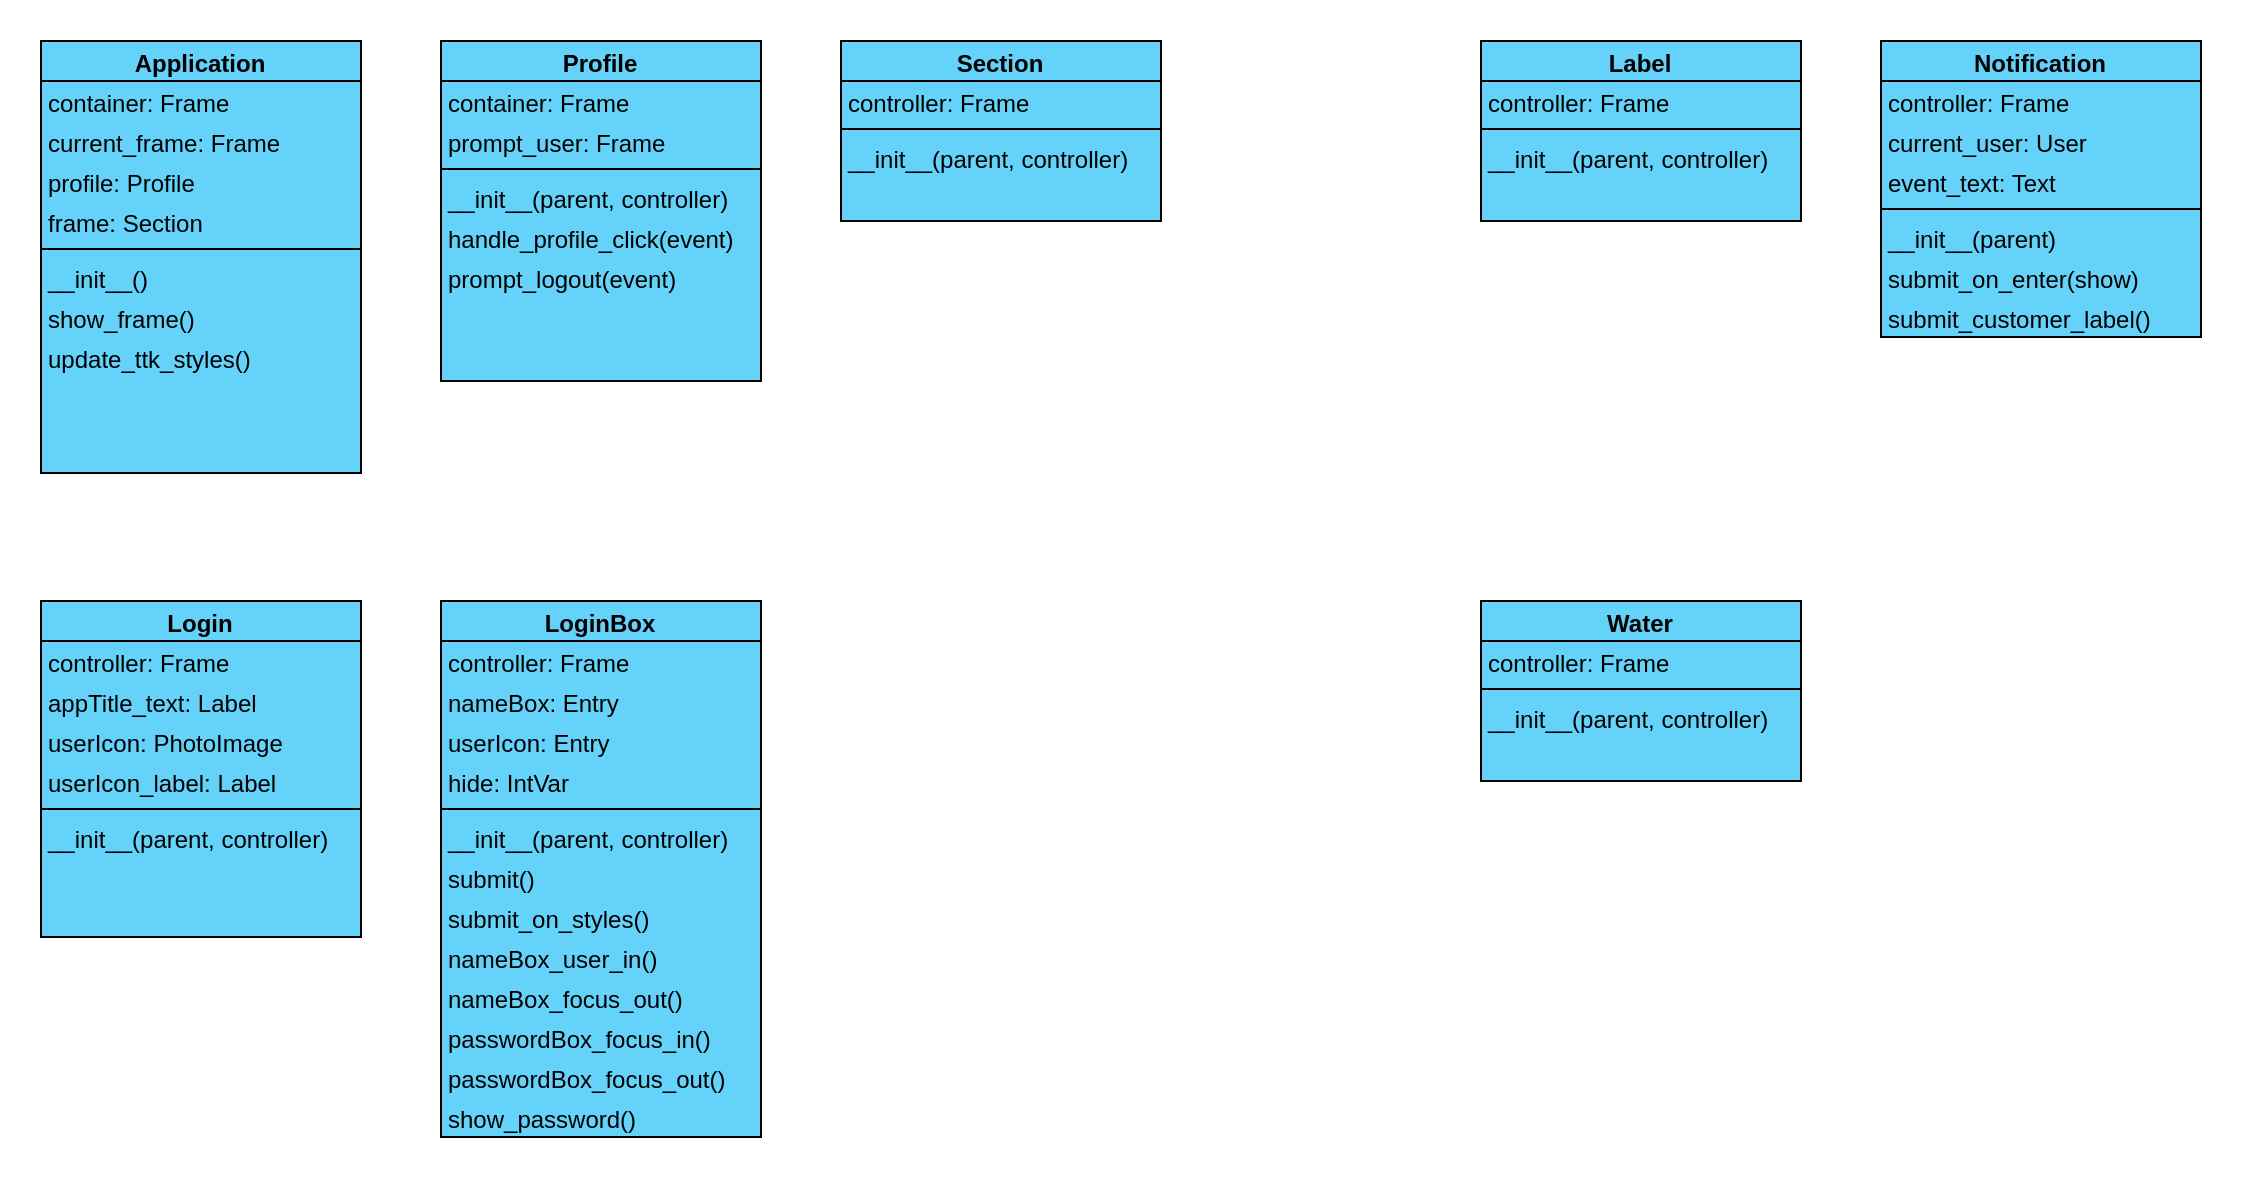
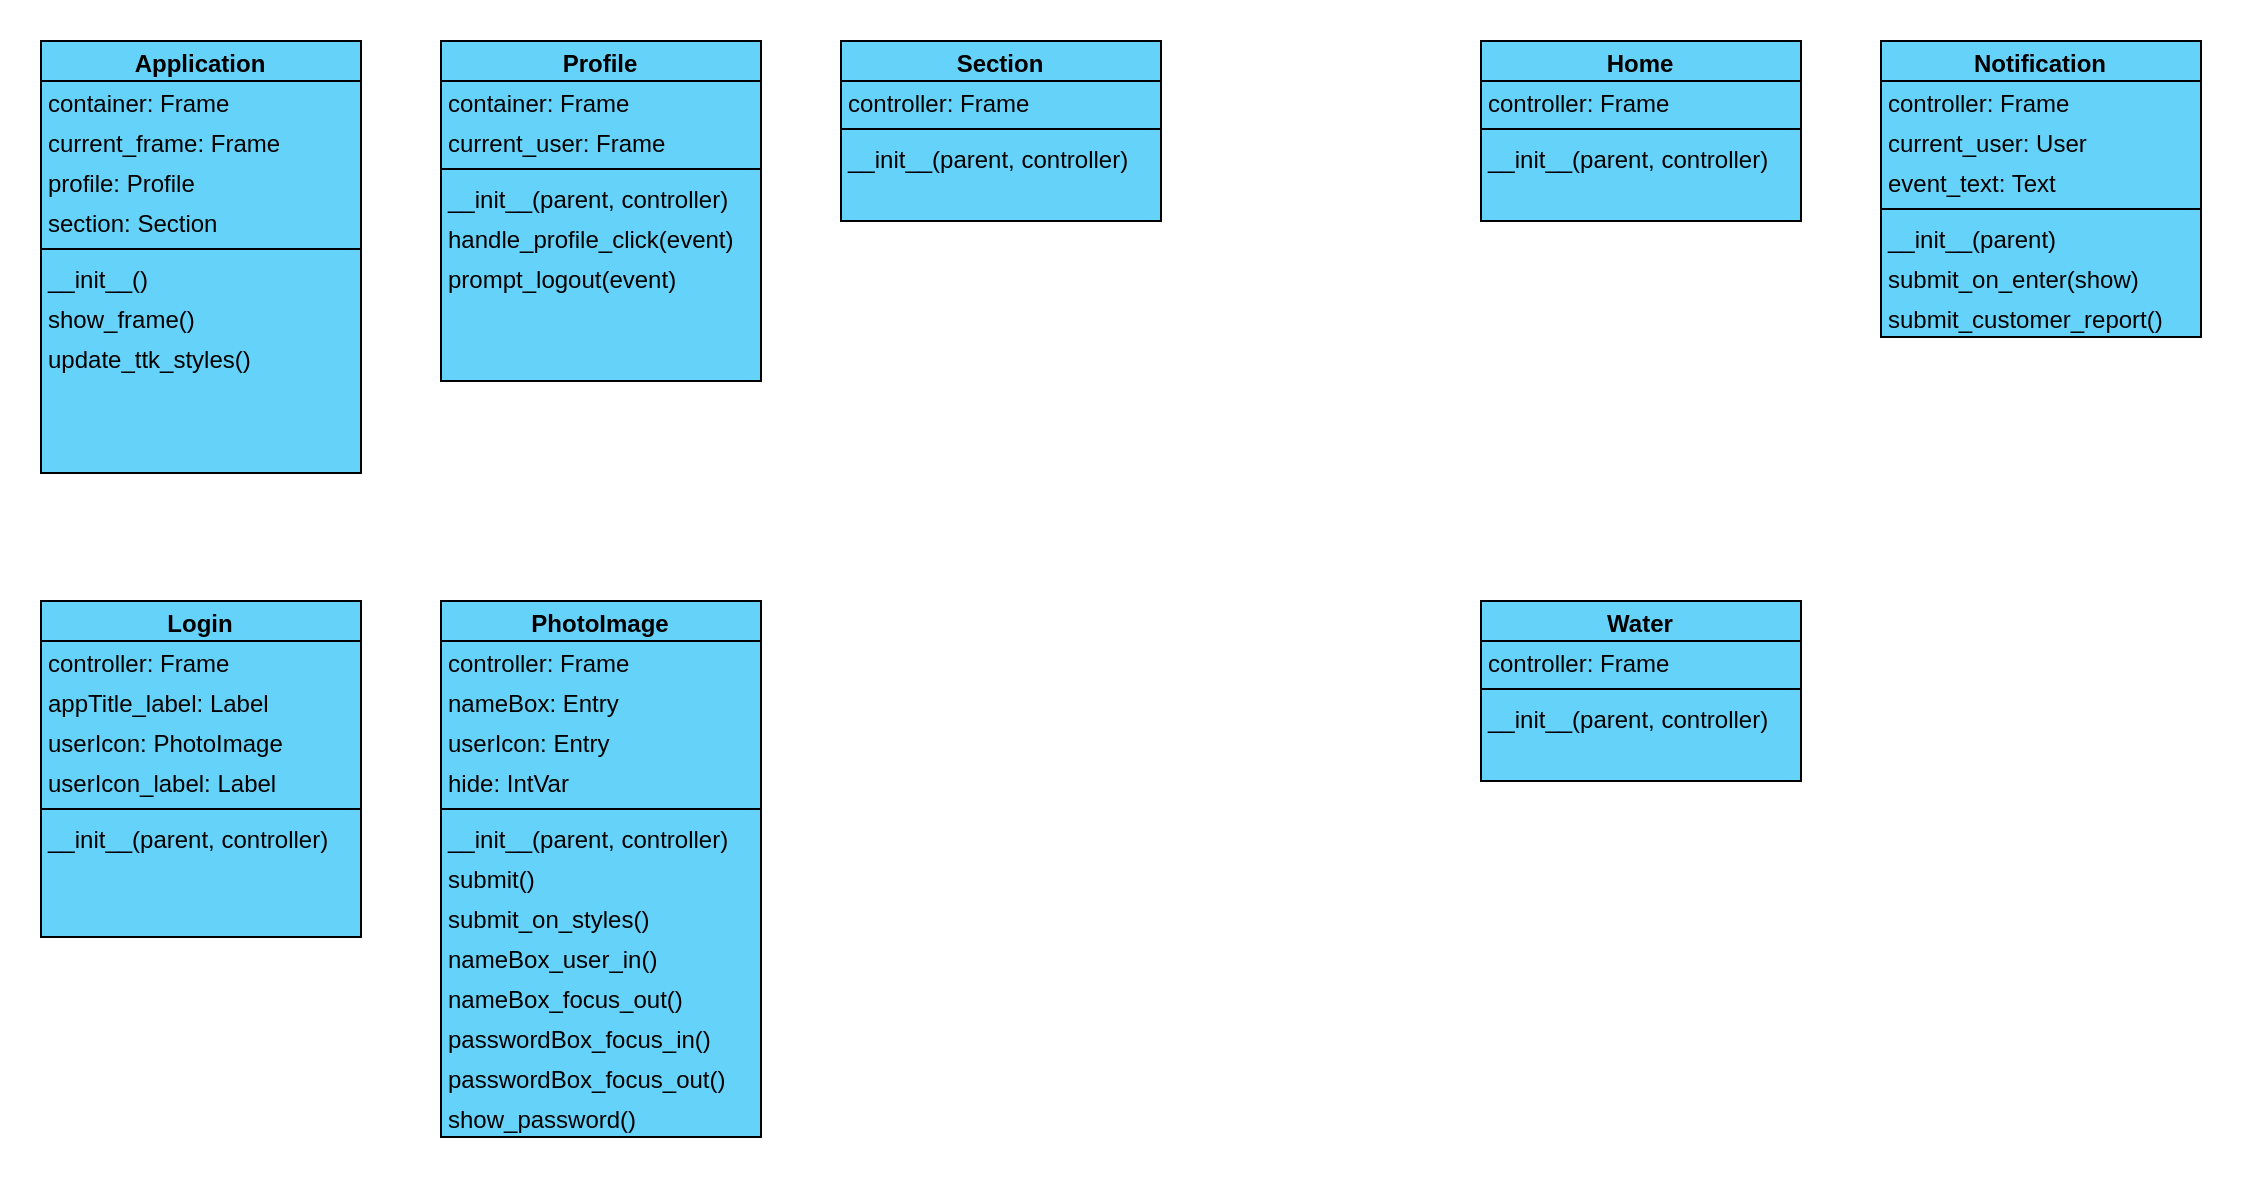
- <mxCell id="26" value="Label" style="swimlane;fontStyle=1;align=center;verticalAlign=top;childLayout=stackLayout;horizontal=1;startSize=20;horizontalStack=0;resizeParent=1;resizeLast=0;collapsible=1;marginBottom=0;rounded=0;shadow=0;strokeWidth=1;fillColor=#65D2FA;swimlaneFillColor=#65D2FA;spacing=0;" vertex="1" parent="1"><mxGeometry x="740" y="20" width="160" height="90" as="geometry"><mxRectangle x="230" y="140" width="160" height="26" as="alternateBounds" /></mxGeometry></mxCell>
+ <mxCell id="26" value="Home" style="swimlane;fontStyle=1;align=center;verticalAlign=top;childLayout=stackLayout;horizontal=1;startSize=20;horizontalStack=0;resizeParent=1;resizeLast=0;collapsible=1;marginBottom=0;rounded=0;shadow=0;strokeWidth=1;fillColor=#65D2FA;swimlaneFillColor=#65D2FA;spacing=0;" vertex="1" parent="1"><mxGeometry x="740" y="20" width="160" height="90" as="geometry"><mxRectangle x="230" y="140" width="160" height="26" as="alternateBounds" /></mxGeometry></mxCell>
- <mxCell id="13" value="prompt_user: Frame" style="text;align=left;verticalAlign=top;spacingLeft=4;spacingRight=4;overflow=hidden;rotatable=0;points=[[0,0.5],[1,0.5]];portConstraint=eastwest;rounded=0;shadow=0;html=0;fillColor=none;spacing=0;" vertex="1" parent="11"><mxGeometry y="40" width="160" height="20" as="geometry" /></mxCell>
+ <mxCell id="13" value="current_user: Frame" style="text;align=left;verticalAlign=top;spacingLeft=4;spacingRight=4;overflow=hidden;rotatable=0;points=[[0,0.5],[1,0.5]];portConstraint=eastwest;rounded=0;shadow=0;html=0;fillColor=none;spacing=0;" vertex="1" parent="11"><mxGeometry y="40" width="160" height="20" as="geometry" /></mxCell>
- <mxCell id="6" value="frame: Section" style="text;align=left;verticalAlign=top;spacingLeft=4;spacingRight=4;overflow=hidden;rotatable=0;points=[[0,0.5],[1,0.5]];portConstraint=eastwest;rounded=0;shadow=0;html=0;fillColor=none;spacing=0;" parent="2" vertex="1"><mxGeometry y="80" width="160" height="20" as="geometry" /></mxCell>
+ <mxCell id="6" value="section: Section" style="text;align=left;verticalAlign=top;spacingLeft=4;spacingRight=4;overflow=hidden;rotatable=0;points=[[0,0.5],[1,0.5]];portConstraint=eastwest;rounded=0;shadow=0;html=0;fillColor=none;spacing=0;" parent="2" vertex="1"><mxGeometry y="80" width="160" height="20" as="geometry" /></mxCell>
- <mxCell id="37" value="submit_customer_label()" style="text;align=left;verticalAlign=top;spacingLeft=4;spacingRight=4;overflow=hidden;rotatable=0;points=[[0,0.5],[1,0.5]];portConstraint=eastwest;fillColor=none;spacing=0;" vertex="1" parent="30"><mxGeometry y="128" width="160" height="20" as="geometry" /></mxCell>
+ <mxCell id="37" value="submit_customer_report()" style="text;align=left;verticalAlign=top;spacingLeft=4;spacingRight=4;overflow=hidden;rotatable=0;points=[[0,0.5],[1,0.5]];portConstraint=eastwest;fillColor=none;spacing=0;" vertex="1" parent="30"><mxGeometry y="128" width="160" height="20" as="geometry" /></mxCell>
- <mxCell id="45" value="LoginBox" style="swimlane;fontStyle=1;align=center;verticalAlign=top;childLayout=stackLayout;horizontal=1;startSize=20;horizontalStack=0;resizeParent=1;resizeLast=0;collapsible=1;marginBottom=0;rounded=0;shadow=0;strokeWidth=1;fillColor=#65D2FA;swimlaneFillColor=#65D2FA;spacing=0;" vertex="1" parent="1"><mxGeometry x="220" y="300" width="160" height="268" as="geometry"><mxRectangle x="230" y="140" width="160" height="26" as="alternateBounds" /></mxGeometry></mxCell>
+ <mxCell id="45" value="PhotoImage" style="swimlane;fontStyle=1;align=center;verticalAlign=top;childLayout=stackLayout;horizontal=1;startSize=20;horizontalStack=0;resizeParent=1;resizeLast=0;collapsible=1;marginBottom=0;rounded=0;shadow=0;strokeWidth=1;fillColor=#65D2FA;swimlaneFillColor=#65D2FA;spacing=0;" vertex="1" parent="1"><mxGeometry x="220" y="300" width="160" height="268" as="geometry"><mxRectangle x="230" y="140" width="160" height="26" as="alternateBounds" /></mxGeometry></mxCell>
- <mxCell id="40" value="appTitle_text: Label" style="text;align=left;verticalAlign=top;spacingLeft=4;spacingRight=4;overflow=hidden;rotatable=0;points=[[0,0.5],[1,0.5]];portConstraint=eastwest;rounded=0;shadow=0;html=0;fillColor=none;spacing=0;" vertex="1" parent="38"><mxGeometry y="40" width="160" height="20" as="geometry" /></mxCell>
+ <mxCell id="40" value="appTitle_label: Label" style="text;align=left;verticalAlign=top;spacingLeft=4;spacingRight=4;overflow=hidden;rotatable=0;points=[[0,0.5],[1,0.5]];portConstraint=eastwest;rounded=0;shadow=0;html=0;fillColor=none;spacing=0;" vertex="1" parent="38"><mxGeometry y="40" width="160" height="20" as="geometry" /></mxCell>
